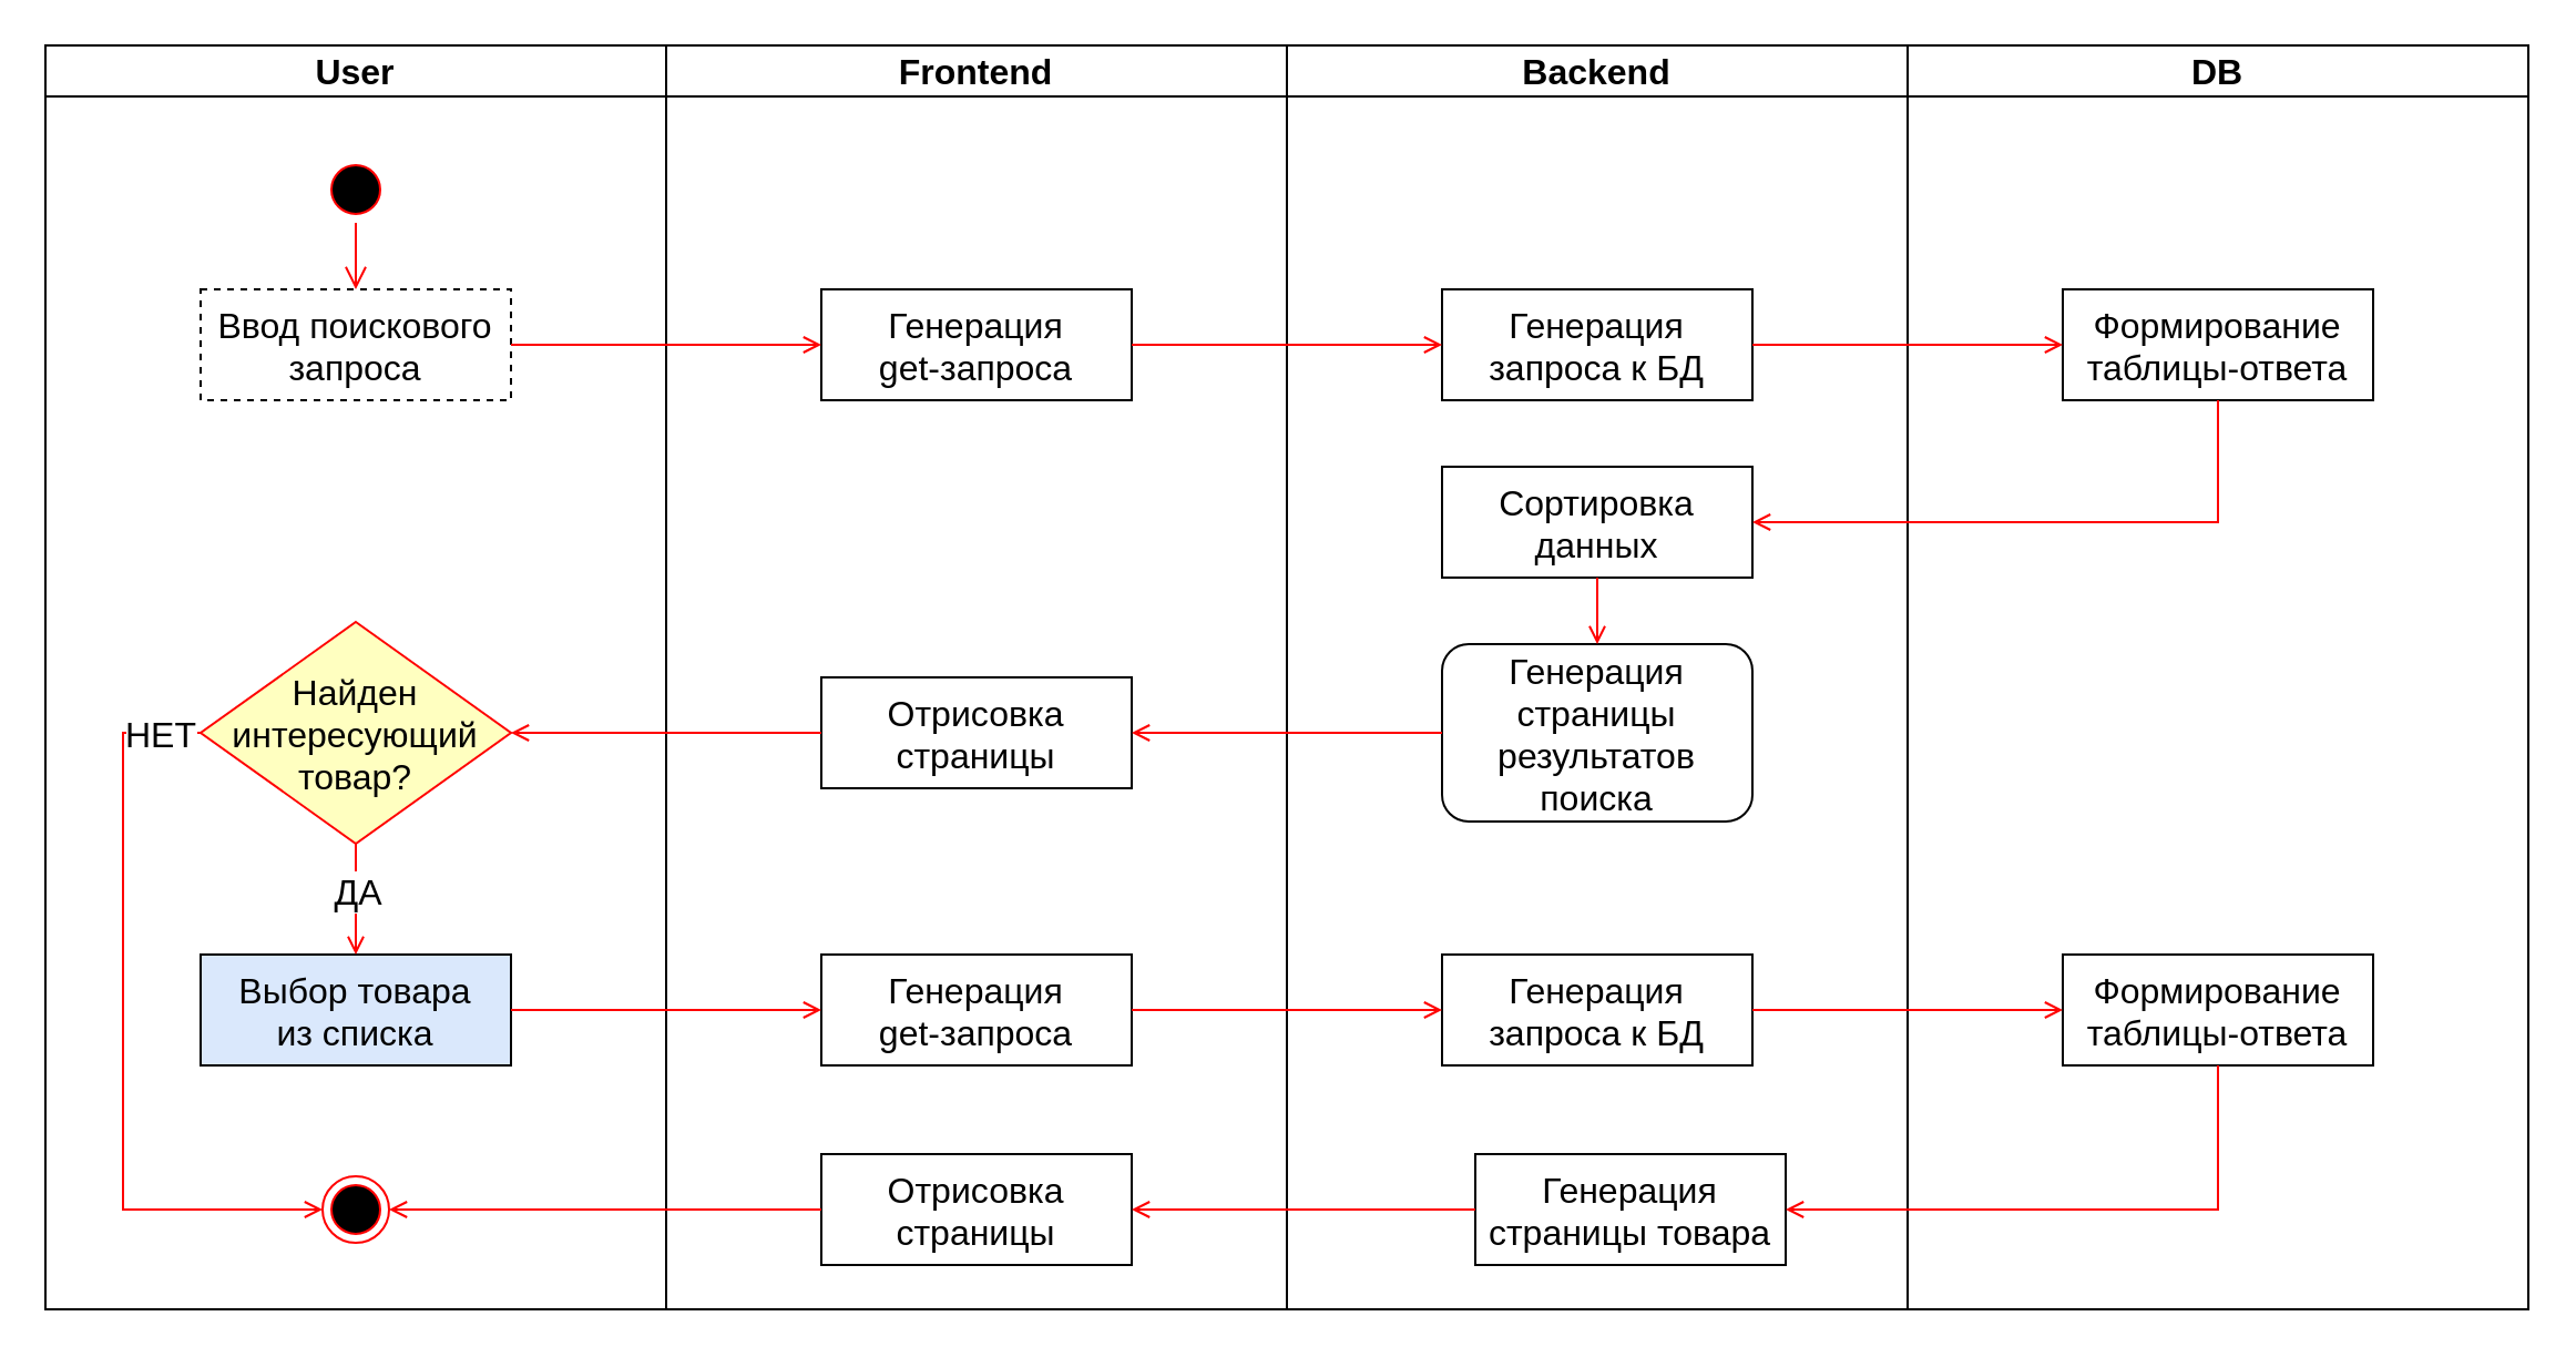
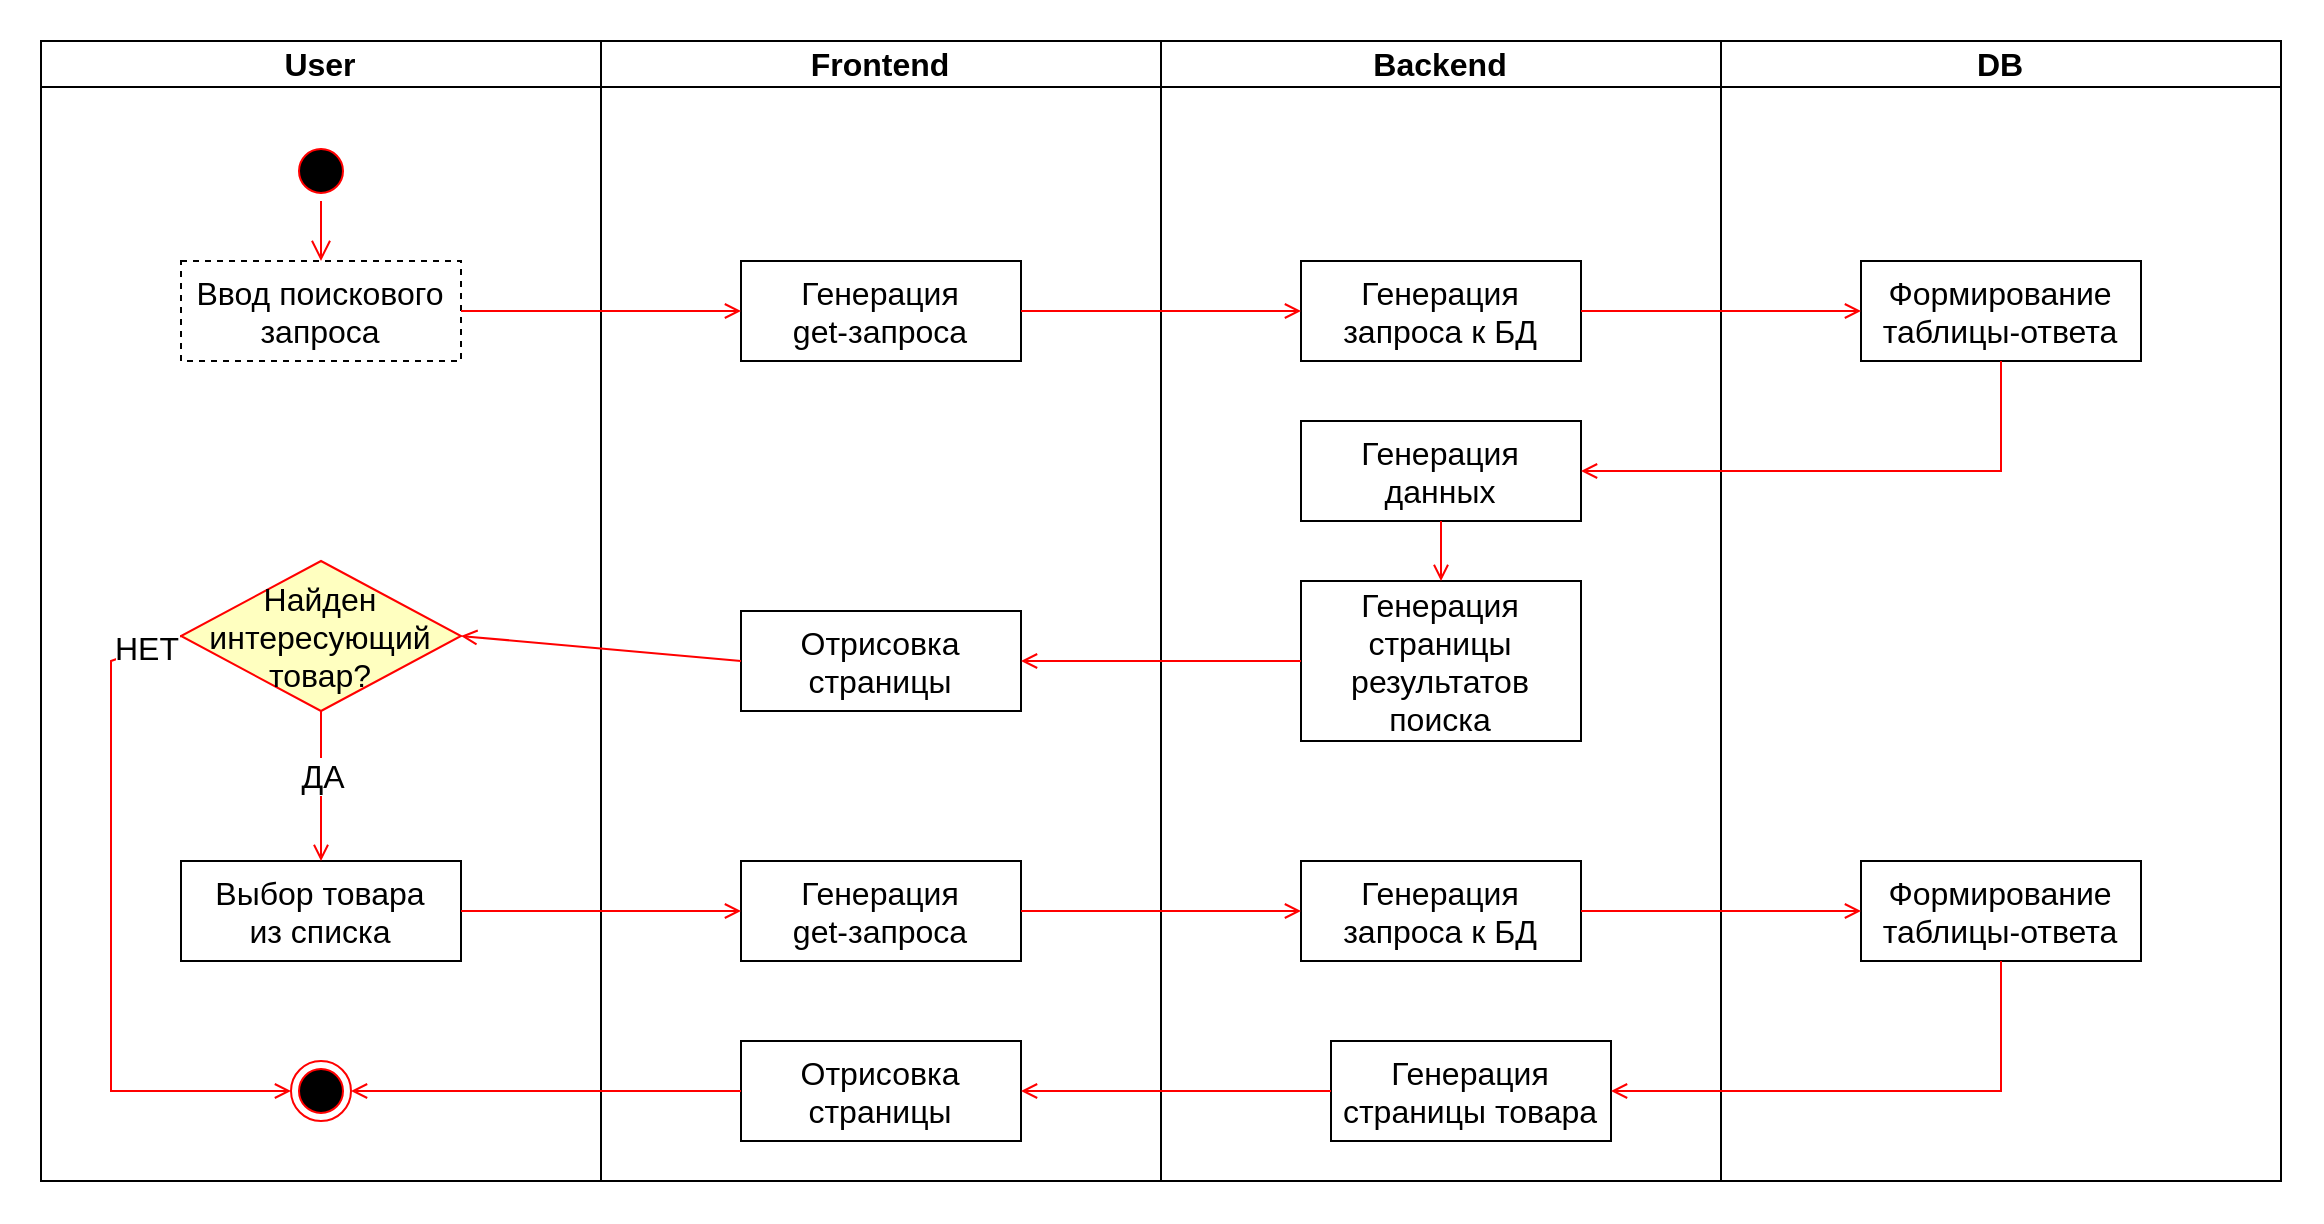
- <mxCell id="20" value="Сортировка&#10;данных" style="fontSize=16;" vertex="1" parent="18"><mxGeometry x="70" y="190" width="140" height="50" as="geometry" /></mxCell>
+ <mxCell id="20" value="Генерация&#10;данных" style="fontSize=16;" vertex="1" parent="18"><mxGeometry x="70" y="190" width="140" height="50" as="geometry" /></mxCell>
- <mxCell id="7" value="Найден&#10;интересующий&#10;товар?" style="rhombus;fillColor=#ffffc0;strokeColor=#ff0000;fontColor=#000000;fontSize=16;" vertex="1" parent="2"><mxGeometry x="70" y="260" width="140" height="100" as="geometry" /></mxCell>
+ <mxCell id="7" value="Найден&#10;интересующий&#10;товар?" style="rhombus;fillColor=#ffffc0;strokeColor=#ff0000;fontColor=#000000;fontSize=16;" vertex="1" parent="2"><mxGeometry x="70" y="260" width="140" height="75" as="geometry" /></mxCell>
- <mxCell id="21" value="Генерация&#10;страницы&#10;результатов&#10;поиска" style="fontSize=16;rounded=1;" vertex="1" parent="18"><mxGeometry x="70" y="270" width="140" height="80" as="geometry" /></mxCell>
+ <mxCell id="21" value="Генерация&#10;страницы&#10;результатов&#10;поиска" style="fontSize=16;" vertex="1" parent="18"><mxGeometry x="70" y="270" width="140" height="80" as="geometry" /></mxCell>
- <mxCell id="10" value="Выбор товара&#10;из списка" style="fontSize=16;fillColor=#dae8fc;" vertex="1" parent="2"><mxGeometry x="70" y="410" width="140" height="50" as="geometry" /></mxCell>
+ <mxCell id="10" value="Выбор товара&#10;из списка" style="fontSize=16;" vertex="1" parent="2"><mxGeometry x="70" y="410" width="140" height="50" as="geometry" /></mxCell>
